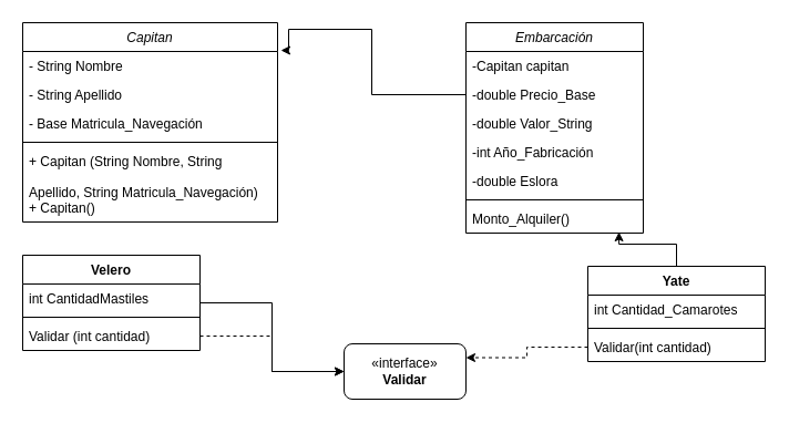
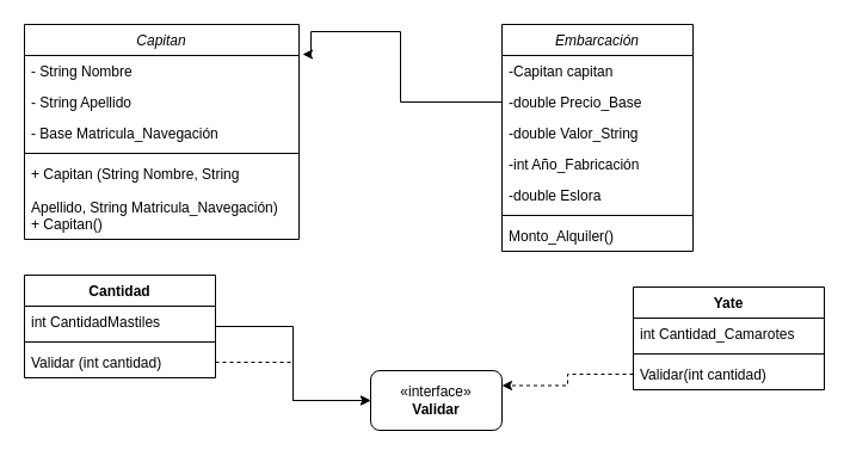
- <mxCell id="25" style="edgeStyle=orthogonalEdgeStyle;rounded=0;orthogonalLoop=1;jettySize=auto;html=1;entryX=0.863;entryY=0.962;entryDx=0;entryDy=0;entryPerimeter=0;" parent="1" source="21" target="15" edge="1"><mxGeometry relative="1" as="geometry"><mxPoint x="510" y="280" as="targetPoint" /></mxGeometry></mxCell>
- <mxCell id="17" value="Velero" style="swimlane;fontStyle=1;align=center;verticalAlign=top;childLayout=stackLayout;horizontal=1;startSize=26;horizontalStack=0;resizeParent=1;resizeParentMax=0;resizeLast=0;collapsible=1;marginBottom=0;whiteSpace=wrap;html=1;" parent="1" vertex="1"><mxGeometry x="20" y="230" width="160" height="86" as="geometry" /></mxCell>
+ <mxCell id="17" value="Cantidad" style="swimlane;fontStyle=1;align=center;verticalAlign=top;childLayout=stackLayout;horizontal=1;startSize=26;horizontalStack=0;resizeParent=1;resizeParentMax=0;resizeLast=0;collapsible=1;marginBottom=0;whiteSpace=wrap;html=1;" parent="1" vertex="1"><mxGeometry x="20" y="230" width="160" height="86" as="geometry" /></mxCell>
